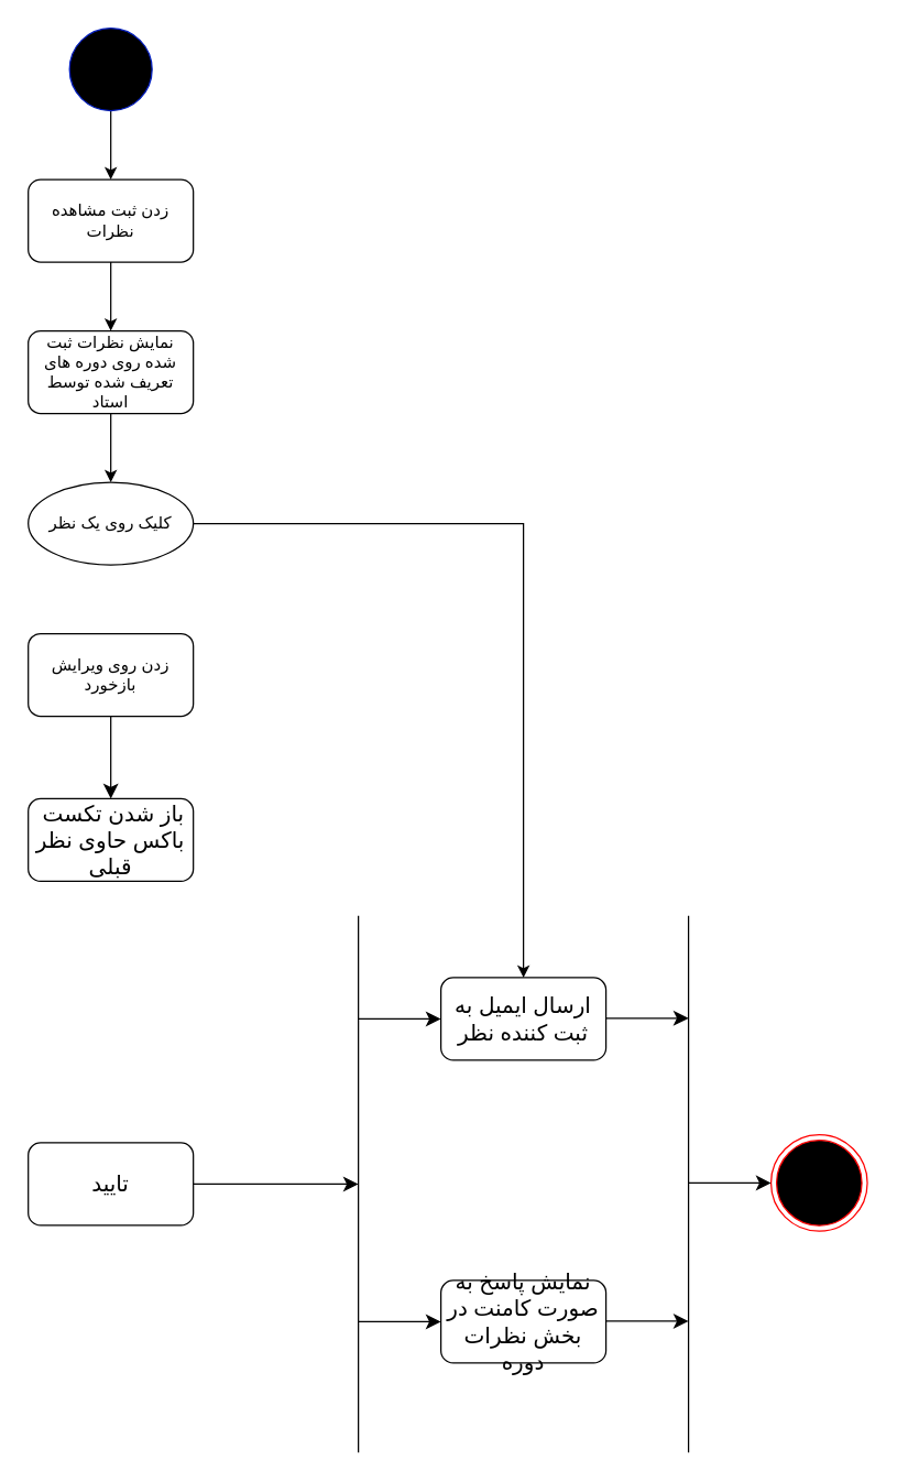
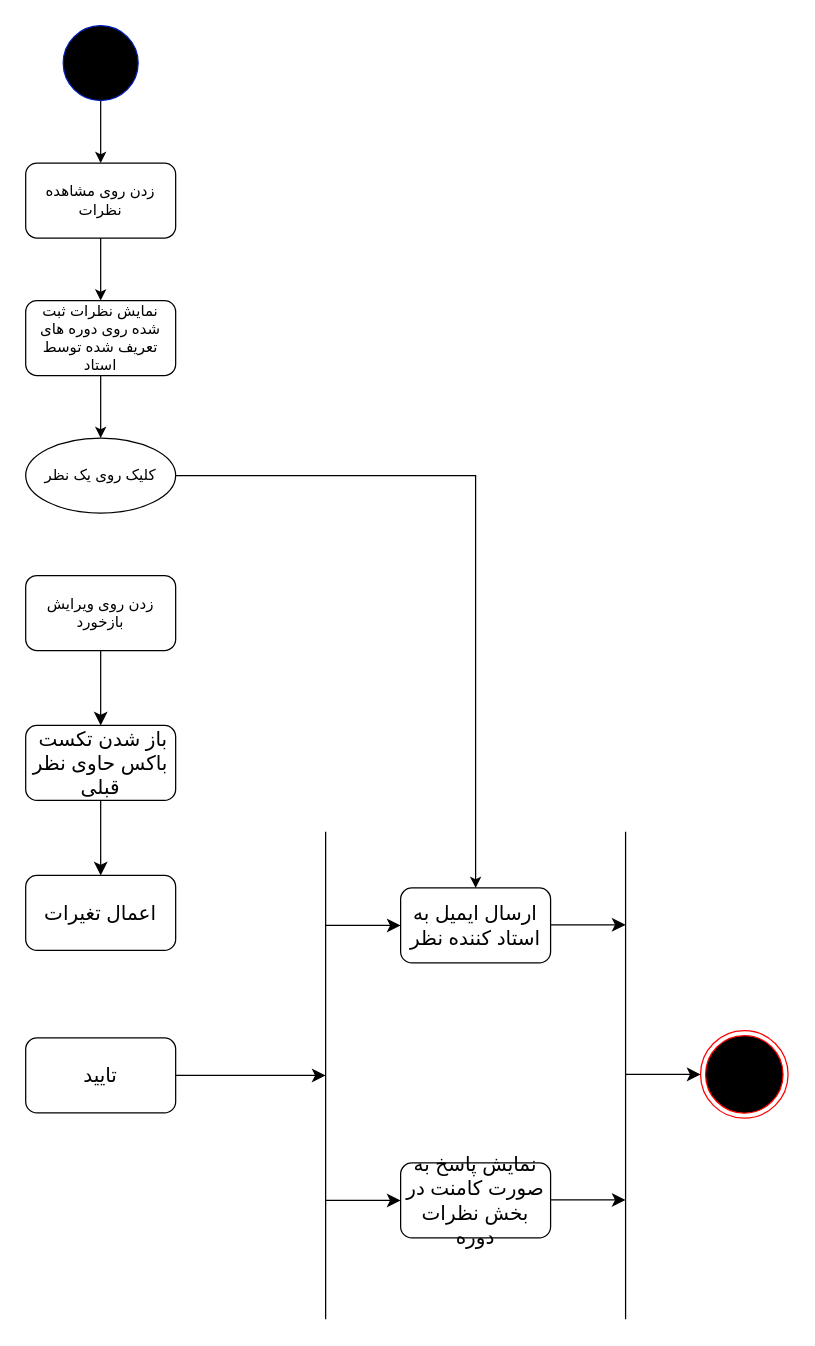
- <mxCell id="6" value="زدن ثبت مشاهده نظرات" style="rounded=1;whiteSpace=wrap;html=1;" parent="1" vertex="1"><mxGeometry x="20" y="130" width="120" height="60" as="geometry" /></mxCell>
+ <mxCell id="6" value="زدن روی مشاهده نظرات" style="rounded=1;whiteSpace=wrap;html=1;" parent="1" vertex="1"><mxGeometry x="20" y="130" width="120" height="60" as="geometry" /></mxCell>
+ <mxCell id="14" value="" style="edgeStyle=none;curved=1;rounded=0;orthogonalLoop=1;jettySize=auto;html=1;fontSize=12;startSize=8;endSize=8;" parent="1" source="15" target="16" edge="1"><mxGeometry relative="1" as="geometry" /></mxCell>
+ <mxCell id="16" value="اعمال تغیرات" style="whiteSpace=wrap;html=1;fontSize=16;rounded=1;" parent="1" vertex="1"><mxGeometry x="20" y="700" width="120" height="60" as="geometry" /></mxCell>
- <mxCell id="22" value="ارسال ایمیل به ثبت کننده نظر" style="rounded=1;whiteSpace=wrap;html=1;fontSize=16;" parent="1" vertex="1"><mxGeometry x="320" y="710" width="120" height="60" as="geometry" /></mxCell>
+ <mxCell id="22" value="ارسال ایمیل به استاد کننده نظر" style="rounded=1;whiteSpace=wrap;html=1;fontSize=16;" parent="1" vertex="1"><mxGeometry x="320" y="710" width="120" height="60" as="geometry" /></mxCell>
